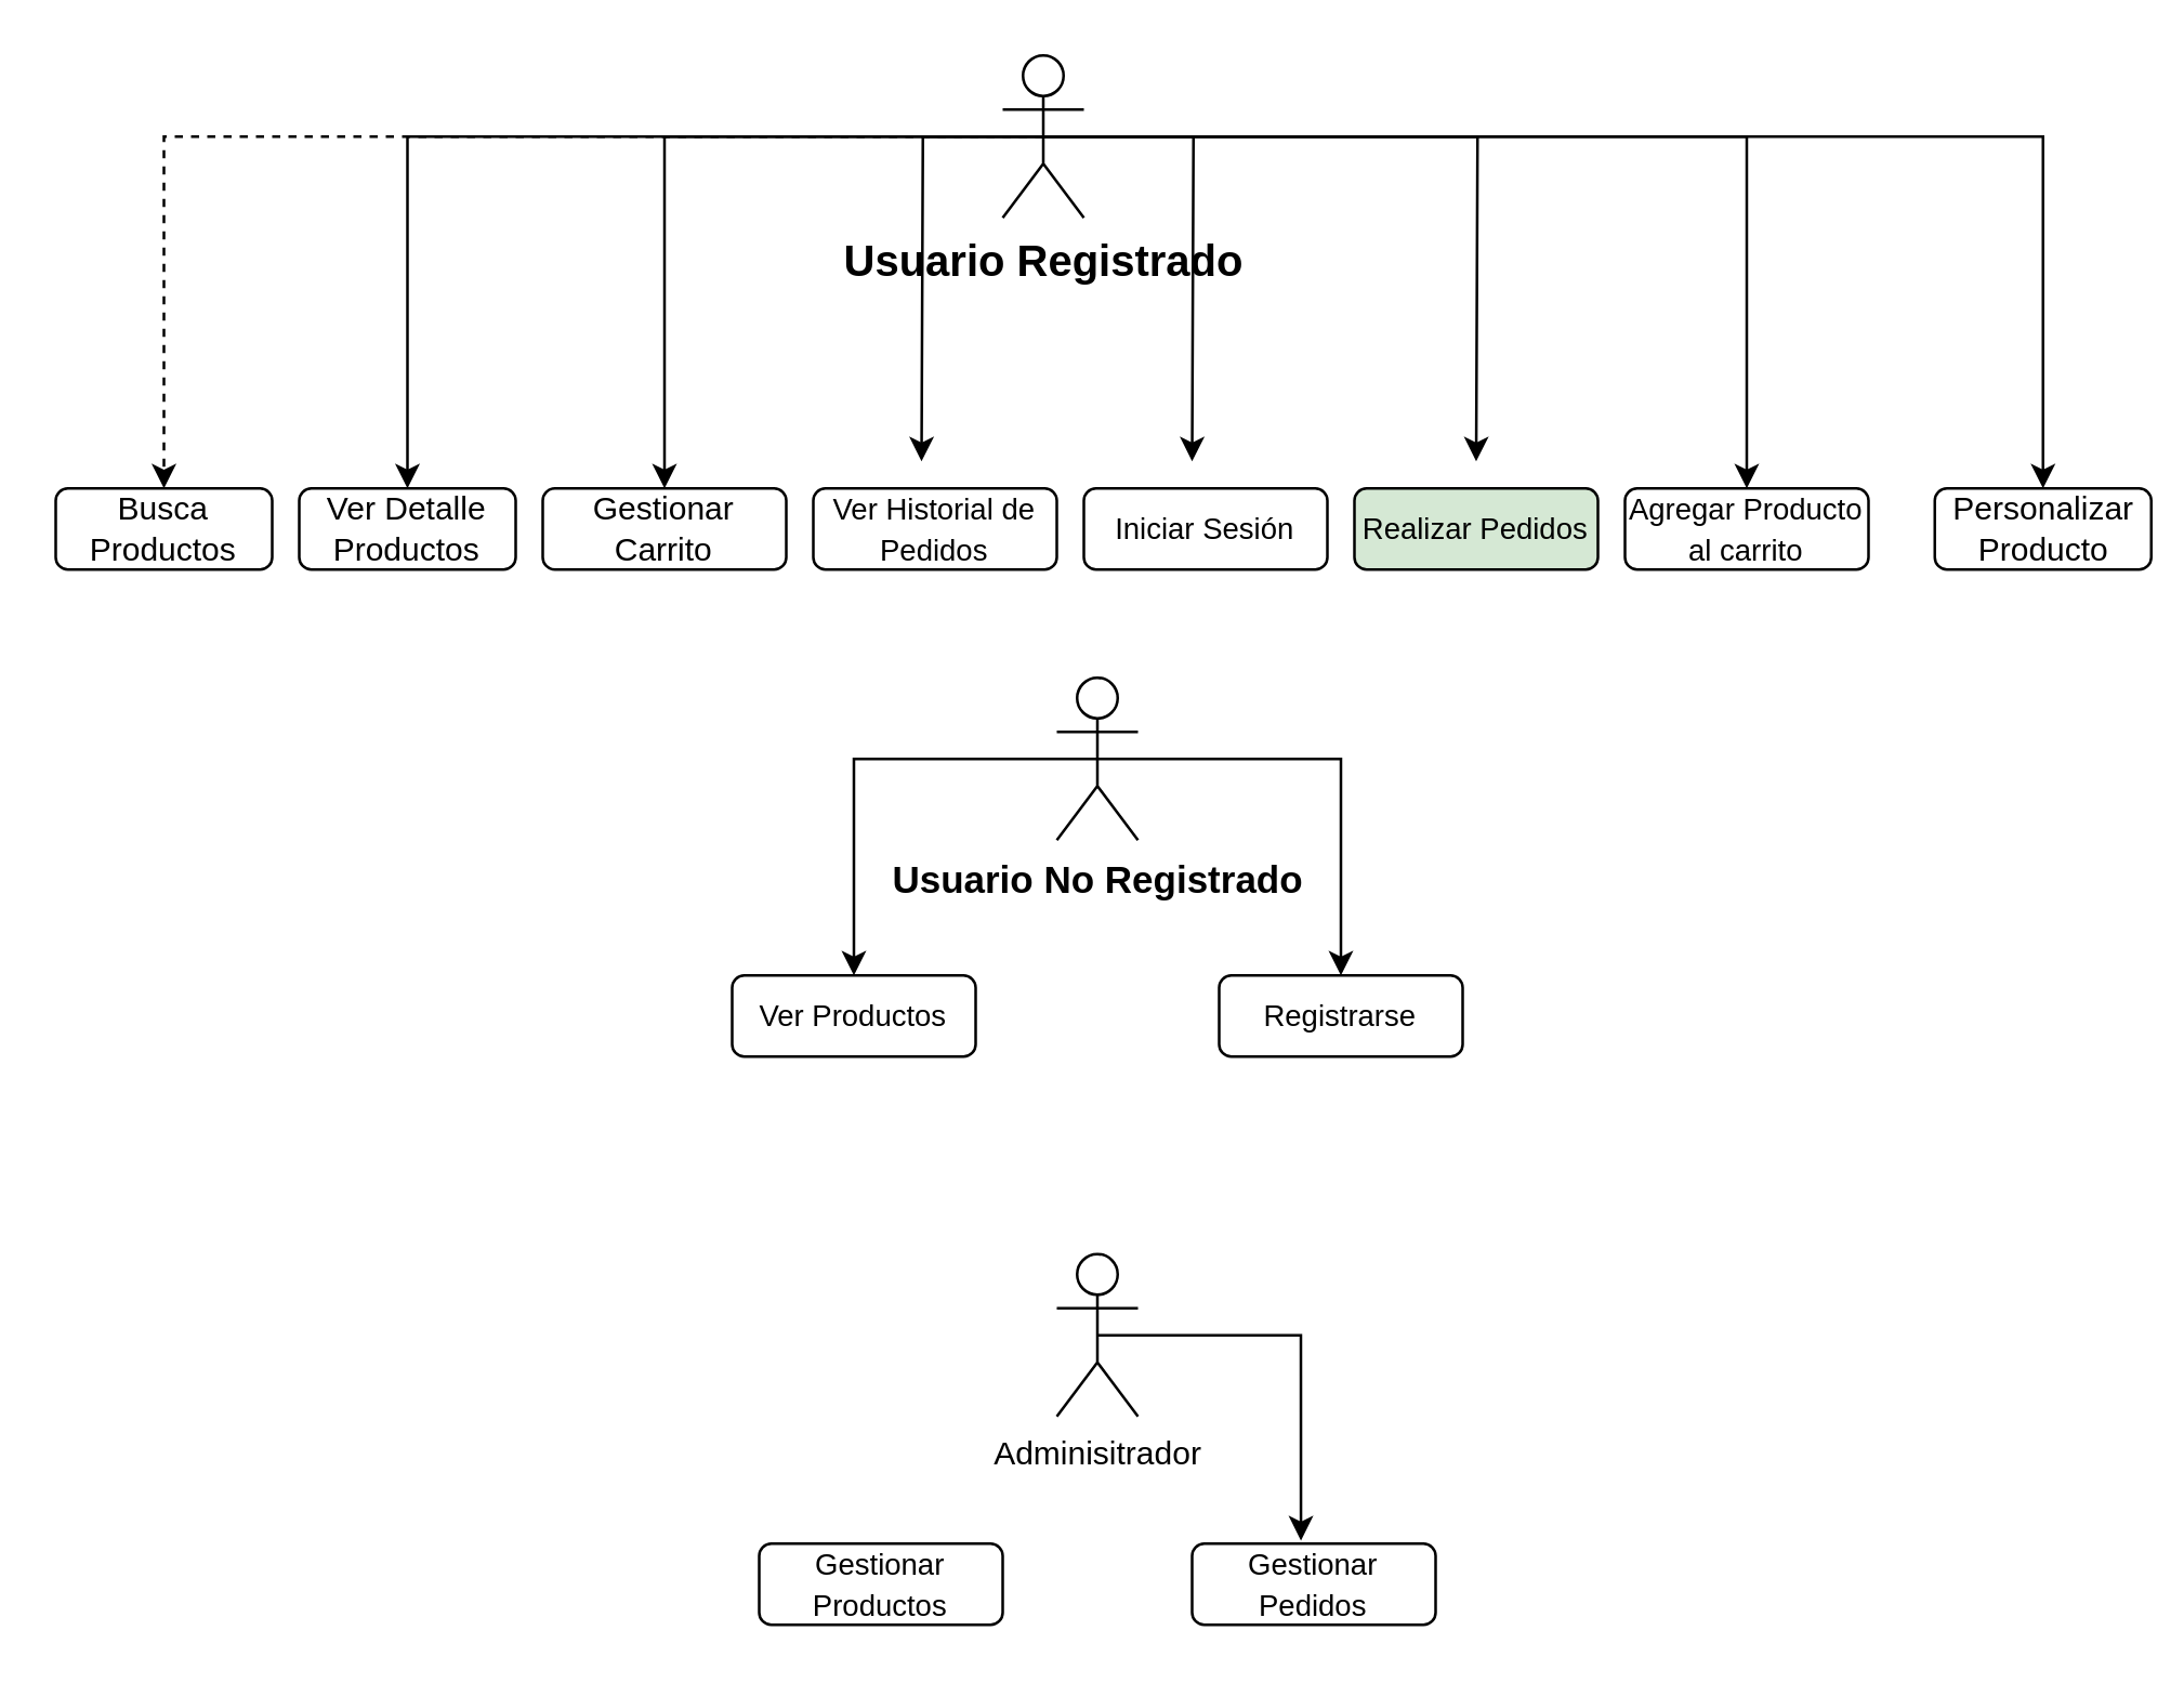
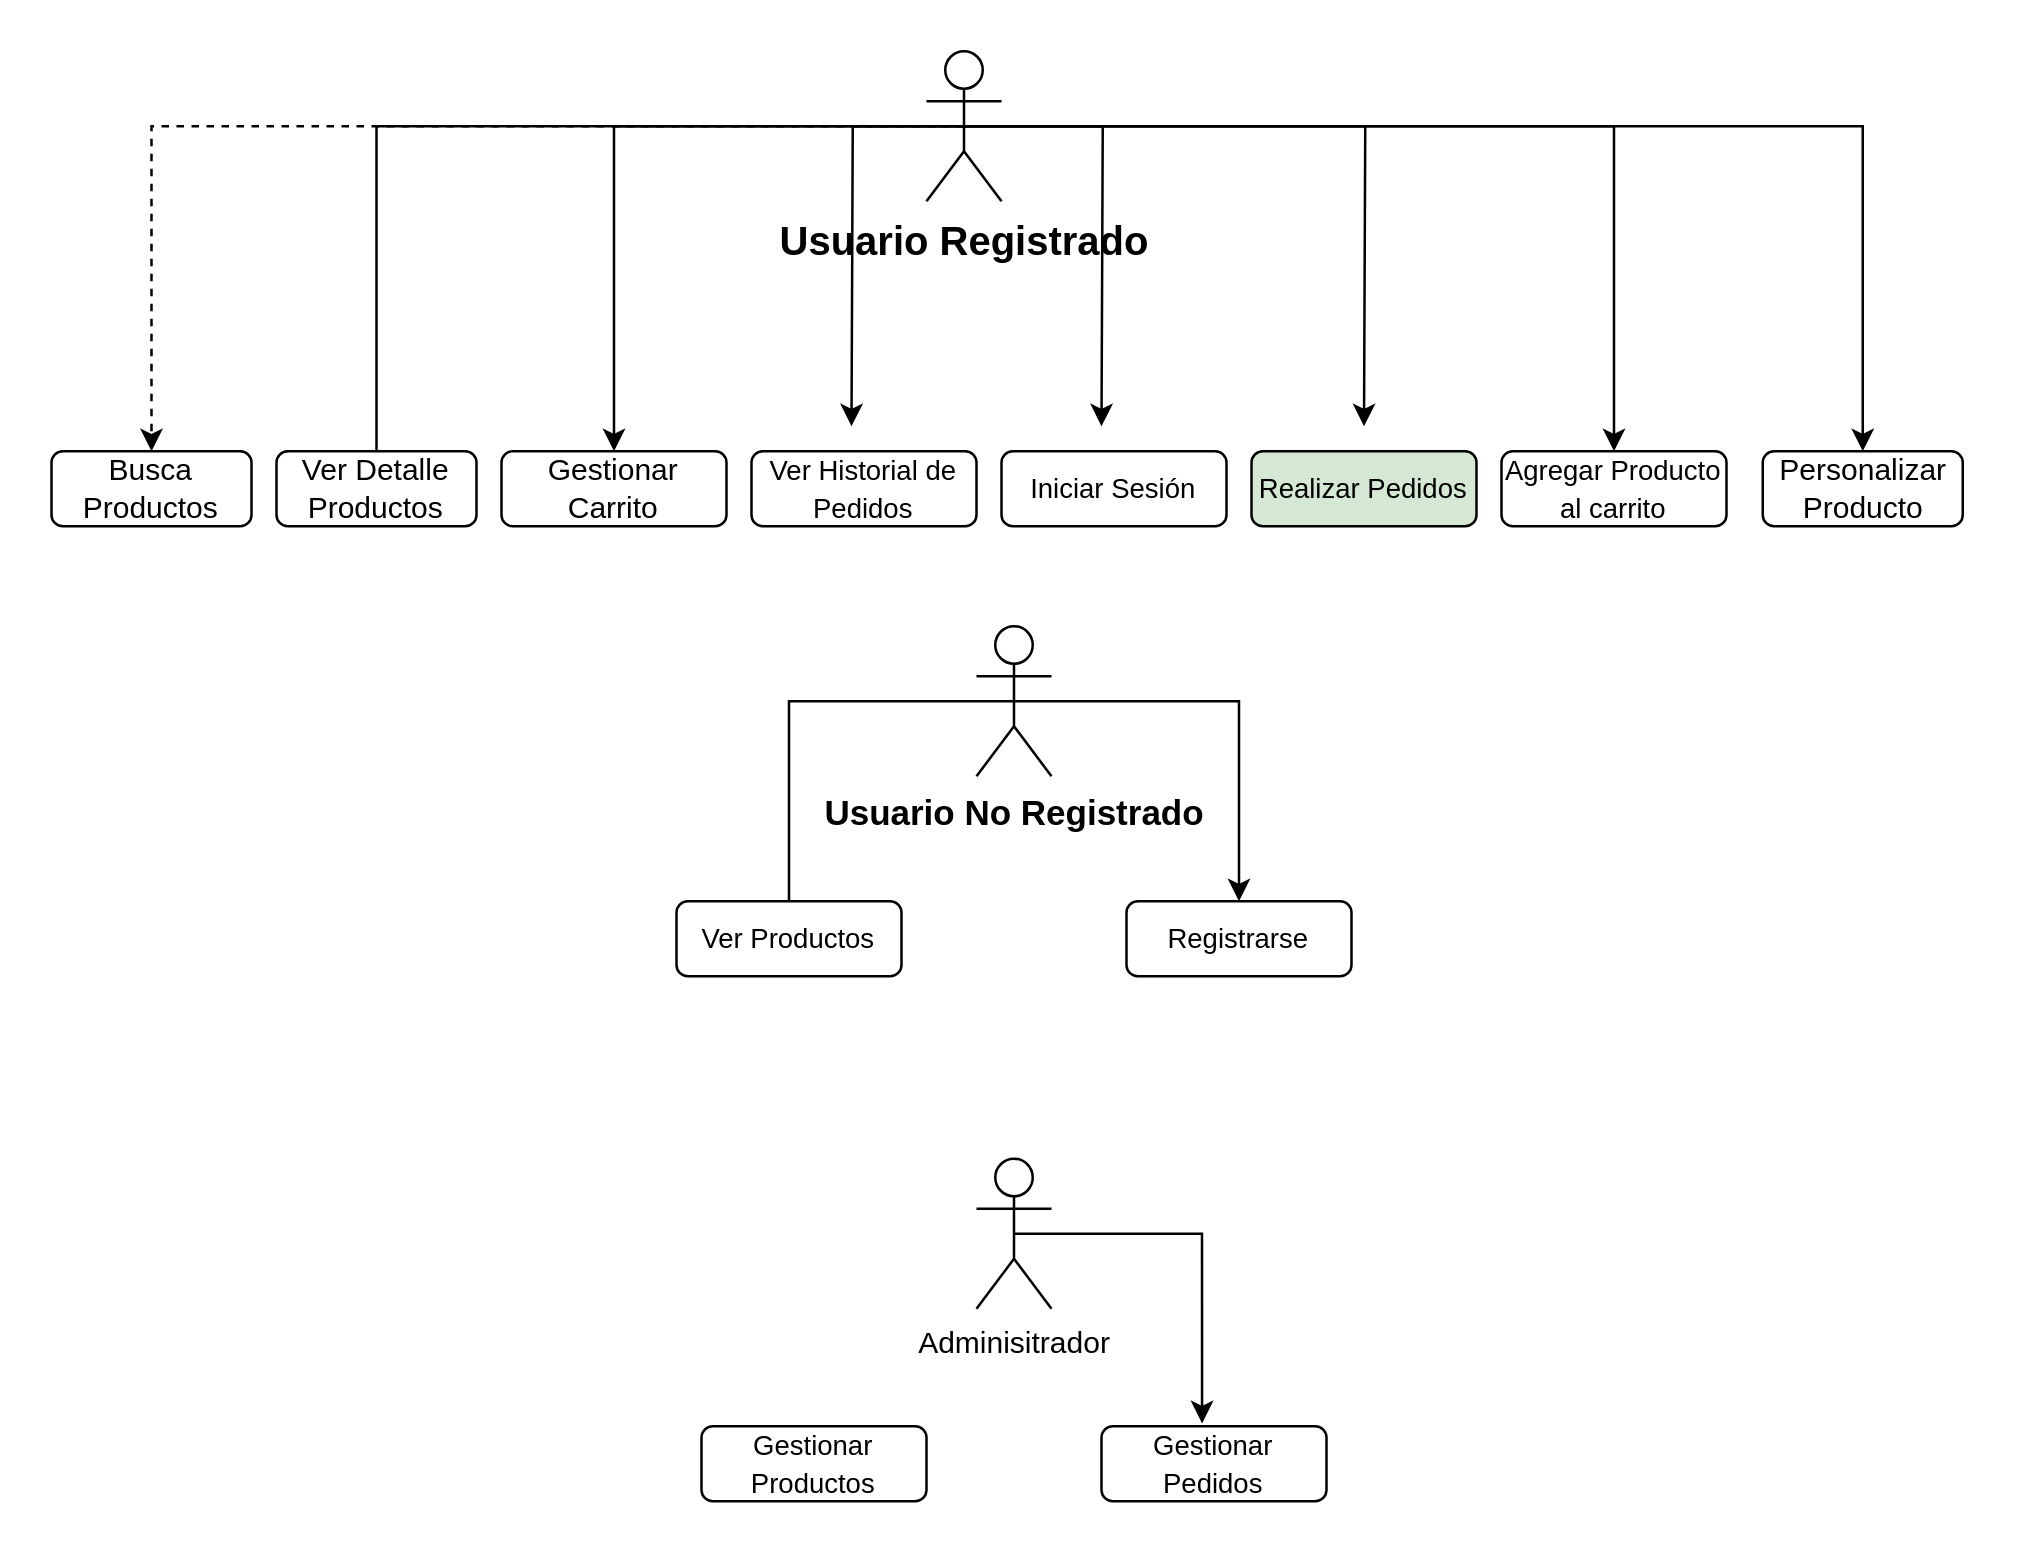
- <mxCell id="3" style="edgeStyle=orthogonalEdgeStyle;rounded=0;orthogonalLoop=1;jettySize=auto;html=1;exitX=0.5;exitY=0.5;exitDx=0;exitDy=0;exitPerimeter=0;entryX=0.5;entryY=0;entryDx=0;entryDy=0;" parent="1" source="10" target="17" edge="1"><mxGeometry relative="1" as="geometry" /></mxCell>
+ <mxCell id="3" style="edgeStyle=orthogonalEdgeStyle;rounded=0;orthogonalLoop=1;jettySize=auto;html=1;exitX=0.5;exitY=0.5;exitDx=0;exitDy=0;exitPerimeter=0;entryX=0.5;entryY=0;entryDx=0;entryDy=0;endArrow=none;" parent="1" source="10" target="17" edge="1"><mxGeometry relative="1" as="geometry" /></mxCell>
- <mxCell id="18" value="Personalizar Producto" style="rounded=1;whiteSpace=wrap;html=1;" parent="1" vertex="1"><mxGeometry x="714.5" y="180" width="80" height="30" as="geometry" /></mxCell>
+ <mxCell id="18" value="Personalizar Producto" style="rounded=1;whiteSpace=wrap;html=1;" parent="1" vertex="1"><mxGeometry x="704.5" y="180" width="80" height="30" as="geometry" /></mxCell>
- <mxCell id="11" style="edgeStyle=orthogonalEdgeStyle;rounded=0;orthogonalLoop=1;jettySize=auto;html=1;exitX=0.5;exitY=0.5;exitDx=0;exitDy=0;exitPerimeter=0;entryX=0.5;entryY=0;entryDx=0;entryDy=0;" edge="1" parent="1" source="13" target="23"><mxGeometry relative="1" as="geometry" /></mxCell>
+ <mxCell id="11" style="edgeStyle=orthogonalEdgeStyle;rounded=0;orthogonalLoop=1;jettySize=auto;html=1;exitX=0.5;exitY=0.5;exitDx=0;exitDy=0;exitPerimeter=0;entryX=0.5;entryY=0;entryDx=0;entryDy=0;endArrow=none;" edge="1" parent="1" source="13" target="23"><mxGeometry relative="1" as="geometry" /></mxCell>
